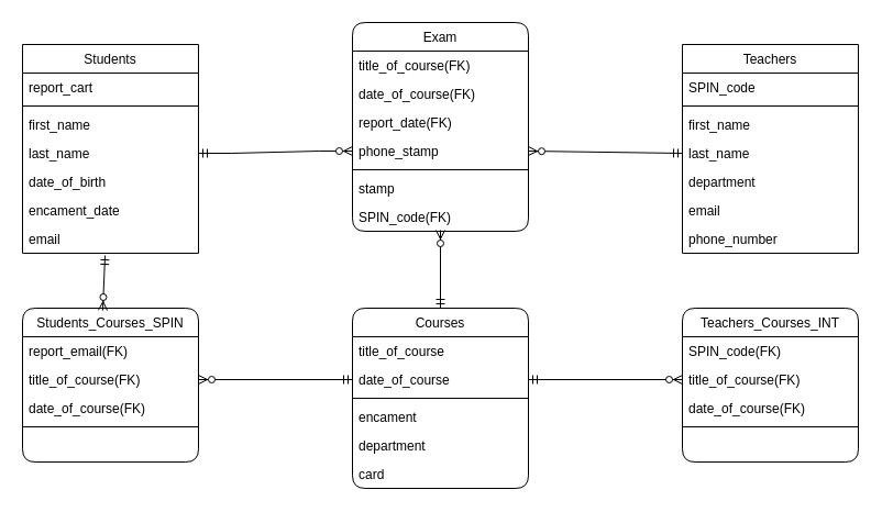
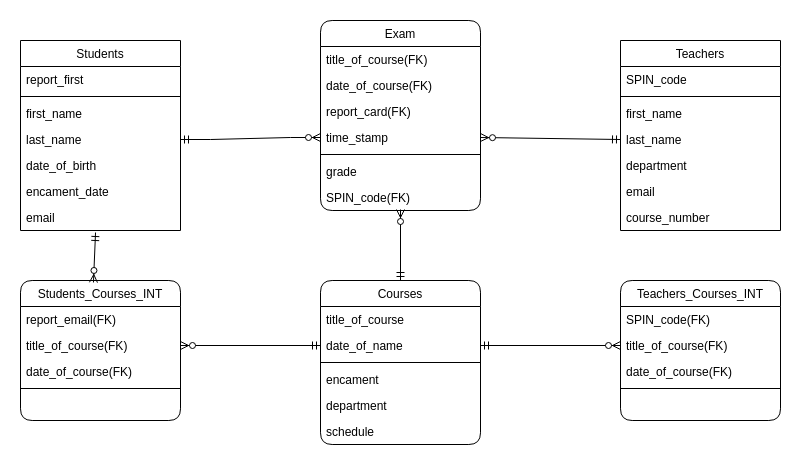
- <mxCell id="3" value="report_cart" style="text;align=left;verticalAlign=top;spacingLeft=4;spacingRight=4;overflow=hidden;rotatable=0;points=[[0,0.5],[1,0.5]];portConstraint=eastwest;" vertex="1" parent="2"><mxGeometry y="26" width="160" height="26" as="geometry" /></mxCell>
+ <mxCell id="3" value="report_first" style="text;align=left;verticalAlign=top;spacingLeft=4;spacingRight=4;overflow=hidden;rotatable=0;points=[[0,0.5],[1,0.5]];portConstraint=eastwest;" vertex="1" parent="2"><mxGeometry y="26" width="160" height="26" as="geometry" /></mxCell>
- <mxCell id="31" value="report_date(FK)" style="text;align=left;verticalAlign=top;spacingLeft=4;spacingRight=4;overflow=hidden;rotatable=0;points=[[0,0.5],[1,0.5]];portConstraint=eastwest;rounded=0;shadow=0;html=0;" vertex="1" parent="28"><mxGeometry y="78" width="160" height="26" as="geometry" /></mxCell>
+ <mxCell id="31" value="report_card(FK)" style="text;align=left;verticalAlign=top;spacingLeft=4;spacingRight=4;overflow=hidden;rotatable=0;points=[[0,0.5],[1,0.5]];portConstraint=eastwest;rounded=0;shadow=0;html=0;" vertex="1" parent="28"><mxGeometry y="78" width="160" height="26" as="geometry" /></mxCell>
- <mxCell id="32" value="phone_stamp" style="text;align=left;verticalAlign=top;spacingLeft=4;spacingRight=4;overflow=hidden;rotatable=0;points=[[0,0.5],[1,0.5]];portConstraint=eastwest;rounded=0;shadow=0;html=0;" vertex="1" parent="28"><mxGeometry y="104" width="160" height="26" as="geometry" /></mxCell>
+ <mxCell id="32" value="time_stamp" style="text;align=left;verticalAlign=top;spacingLeft=4;spacingRight=4;overflow=hidden;rotatable=0;points=[[0,0.5],[1,0.5]];portConstraint=eastwest;rounded=0;shadow=0;html=0;" vertex="1" parent="28"><mxGeometry y="104" width="160" height="26" as="geometry" /></mxCell>
- <mxCell id="34" value="stamp" style="text;align=left;verticalAlign=top;spacingLeft=4;spacingRight=4;overflow=hidden;rotatable=0;points=[[0,0.5],[1,0.5]];portConstraint=eastwest;rounded=0;shadow=0;html=0;" vertex="1" parent="28"><mxGeometry y="138" width="160" height="26" as="geometry" /></mxCell>
+ <mxCell id="34" value="grade" style="text;align=left;verticalAlign=top;spacingLeft=4;spacingRight=4;overflow=hidden;rotatable=0;points=[[0,0.5],[1,0.5]];portConstraint=eastwest;rounded=0;shadow=0;html=0;" vertex="1" parent="28"><mxGeometry y="138" width="160" height="26" as="geometry" /></mxCell>
- <mxCell id="17" value="phone_number" style="text;align=left;verticalAlign=top;spacingLeft=4;spacingRight=4;overflow=hidden;rotatable=0;points=[[0,0.5],[1,0.5]];portConstraint=eastwest;" vertex="1" parent="10"><mxGeometry y="164" width="160" height="26" as="geometry" /></mxCell>
+ <mxCell id="17" value="course_number" style="text;align=left;verticalAlign=top;spacingLeft=4;spacingRight=4;overflow=hidden;rotatable=0;points=[[0,0.5],[1,0.5]];portConstraint=eastwest;" vertex="1" parent="10"><mxGeometry y="164" width="160" height="26" as="geometry" /></mxCell>
- <mxCell id="18" value="Students_Courses_SPIN" style="swimlane;fontStyle=0;align=center;verticalAlign=top;childLayout=stackLayout;horizontal=1;startSize=26;horizontalStack=0;resizeParent=1;resizeLast=0;collapsible=1;marginBottom=0;rounded=1;shadow=0;strokeWidth=1;" vertex="1" parent="1"><mxGeometry x="20" y="280" width="160" height="140" as="geometry"><mxRectangle x="550" y="140" width="160" height="26" as="alternateBounds" /></mxGeometry></mxCell>
+ <mxCell id="18" value="Students_Courses_INT" style="swimlane;fontStyle=0;align=center;verticalAlign=top;childLayout=stackLayout;horizontal=1;startSize=26;horizontalStack=0;resizeParent=1;resizeLast=0;collapsible=1;marginBottom=0;rounded=1;shadow=0;strokeWidth=1;" vertex="1" parent="1"><mxGeometry x="20" y="280" width="160" height="140" as="geometry"><mxRectangle x="550" y="140" width="160" height="26" as="alternateBounds" /></mxGeometry></mxCell>
- <mxCell id="38" value="date_of_course" style="text;align=left;verticalAlign=top;spacingLeft=4;spacingRight=4;overflow=hidden;rotatable=0;points=[[0,0.5],[1,0.5]];portConstraint=eastwest;rounded=0;shadow=0;html=0;" vertex="1" parent="36"><mxGeometry y="52" width="160" height="26" as="geometry" /></mxCell>
+ <mxCell id="38" value="date_of_name" style="text;align=left;verticalAlign=top;spacingLeft=4;spacingRight=4;overflow=hidden;rotatable=0;points=[[0,0.5],[1,0.5]];portConstraint=eastwest;rounded=0;shadow=0;html=0;" vertex="1" parent="36"><mxGeometry y="52" width="160" height="26" as="geometry" /></mxCell>
- <mxCell id="42" value="card" style="text;align=left;verticalAlign=top;spacingLeft=4;spacingRight=4;overflow=hidden;rotatable=0;points=[[0,0.5],[1,0.5]];portConstraint=eastwest;rounded=0;shadow=0;html=0;" vertex="1" parent="36"><mxGeometry y="138" width="160" height="26" as="geometry" /></mxCell>
+ <mxCell id="42" value="schedule" style="text;align=left;verticalAlign=top;spacingLeft=4;spacingRight=4;overflow=hidden;rotatable=0;points=[[0,0.5],[1,0.5]];portConstraint=eastwest;rounded=0;shadow=0;html=0;" vertex="1" parent="36"><mxGeometry y="138" width="160" height="26" as="geometry" /></mxCell>
